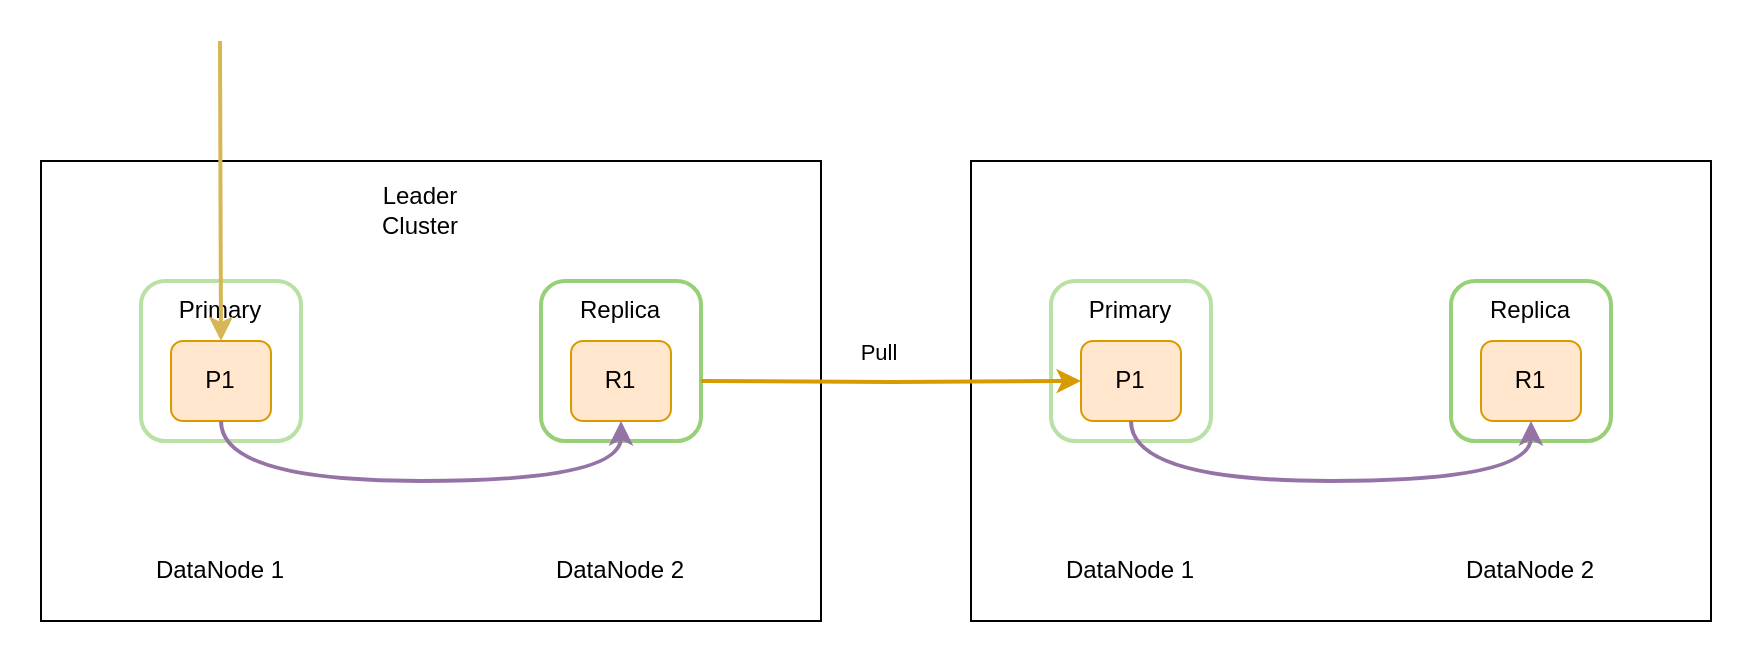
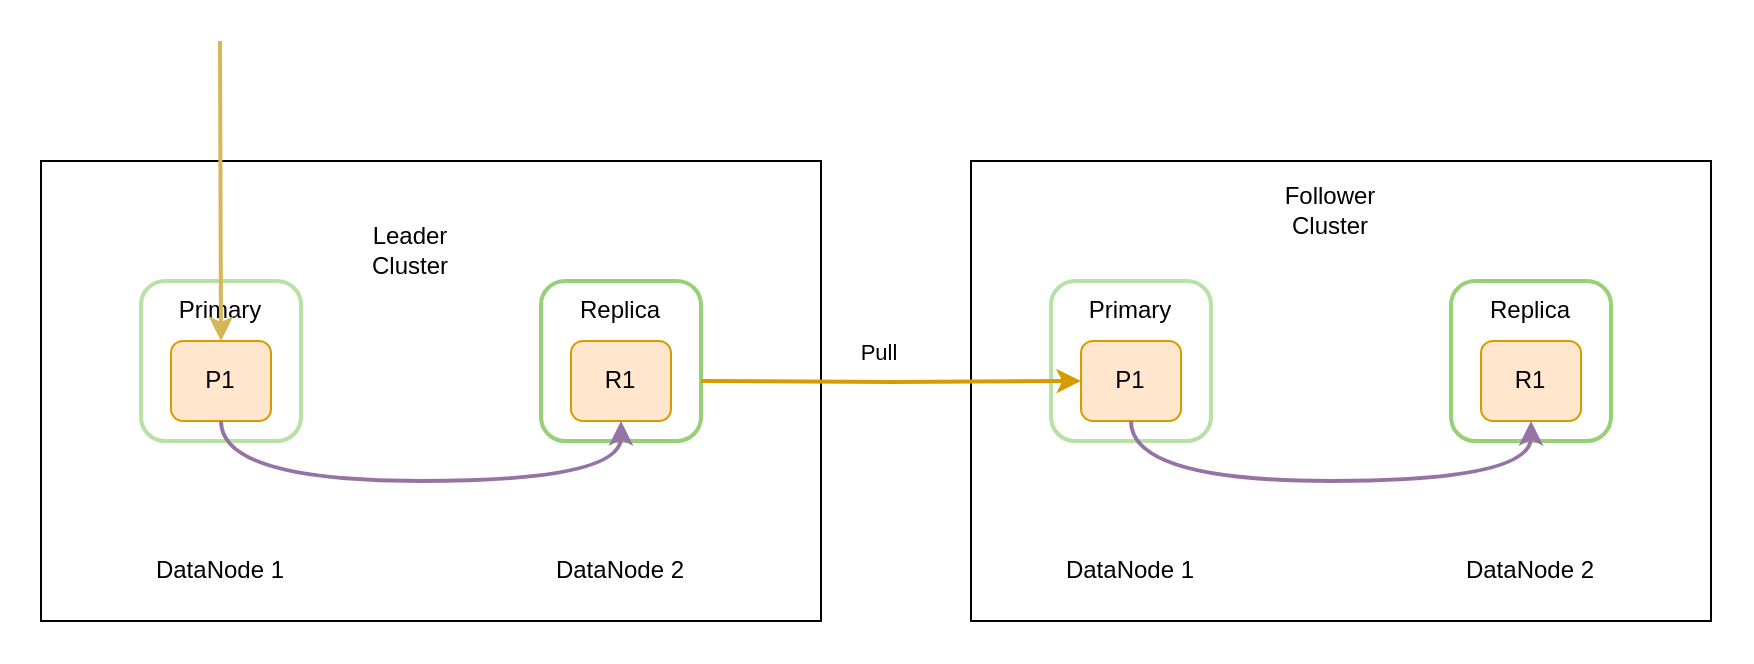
- <mxCell id="13" value="Leader Cluster" style="text;html=1;strokeColor=none;fillColor=none;align=center;verticalAlign=middle;whiteSpace=wrap;rounded=0;strokeWidth=2;" vertex="1" parent="1"><mxGeometry x="180" y="90" width="60" height="30" as="geometry" /></mxCell>
+ <mxCell id="13" value="Leader Cluster" style="text;html=1;strokeColor=none;fillColor=none;align=center;verticalAlign=middle;whiteSpace=wrap;rounded=0;strokeWidth=2;" vertex="1" parent="1"><mxGeometry x="175" y="110" width="60" height="30" as="geometry" /></mxCell>
+ <mxCell id="24" value="Follower&lt;br&gt;Cluster" style="text;html=1;strokeColor=none;fillColor=none;align=center;verticalAlign=middle;whiteSpace=wrap;rounded=0;strokeWidth=2;" vertex="1" parent="1"><mxGeometry x="635" y="90" width="60" height="30" as="geometry" /></mxCell>
